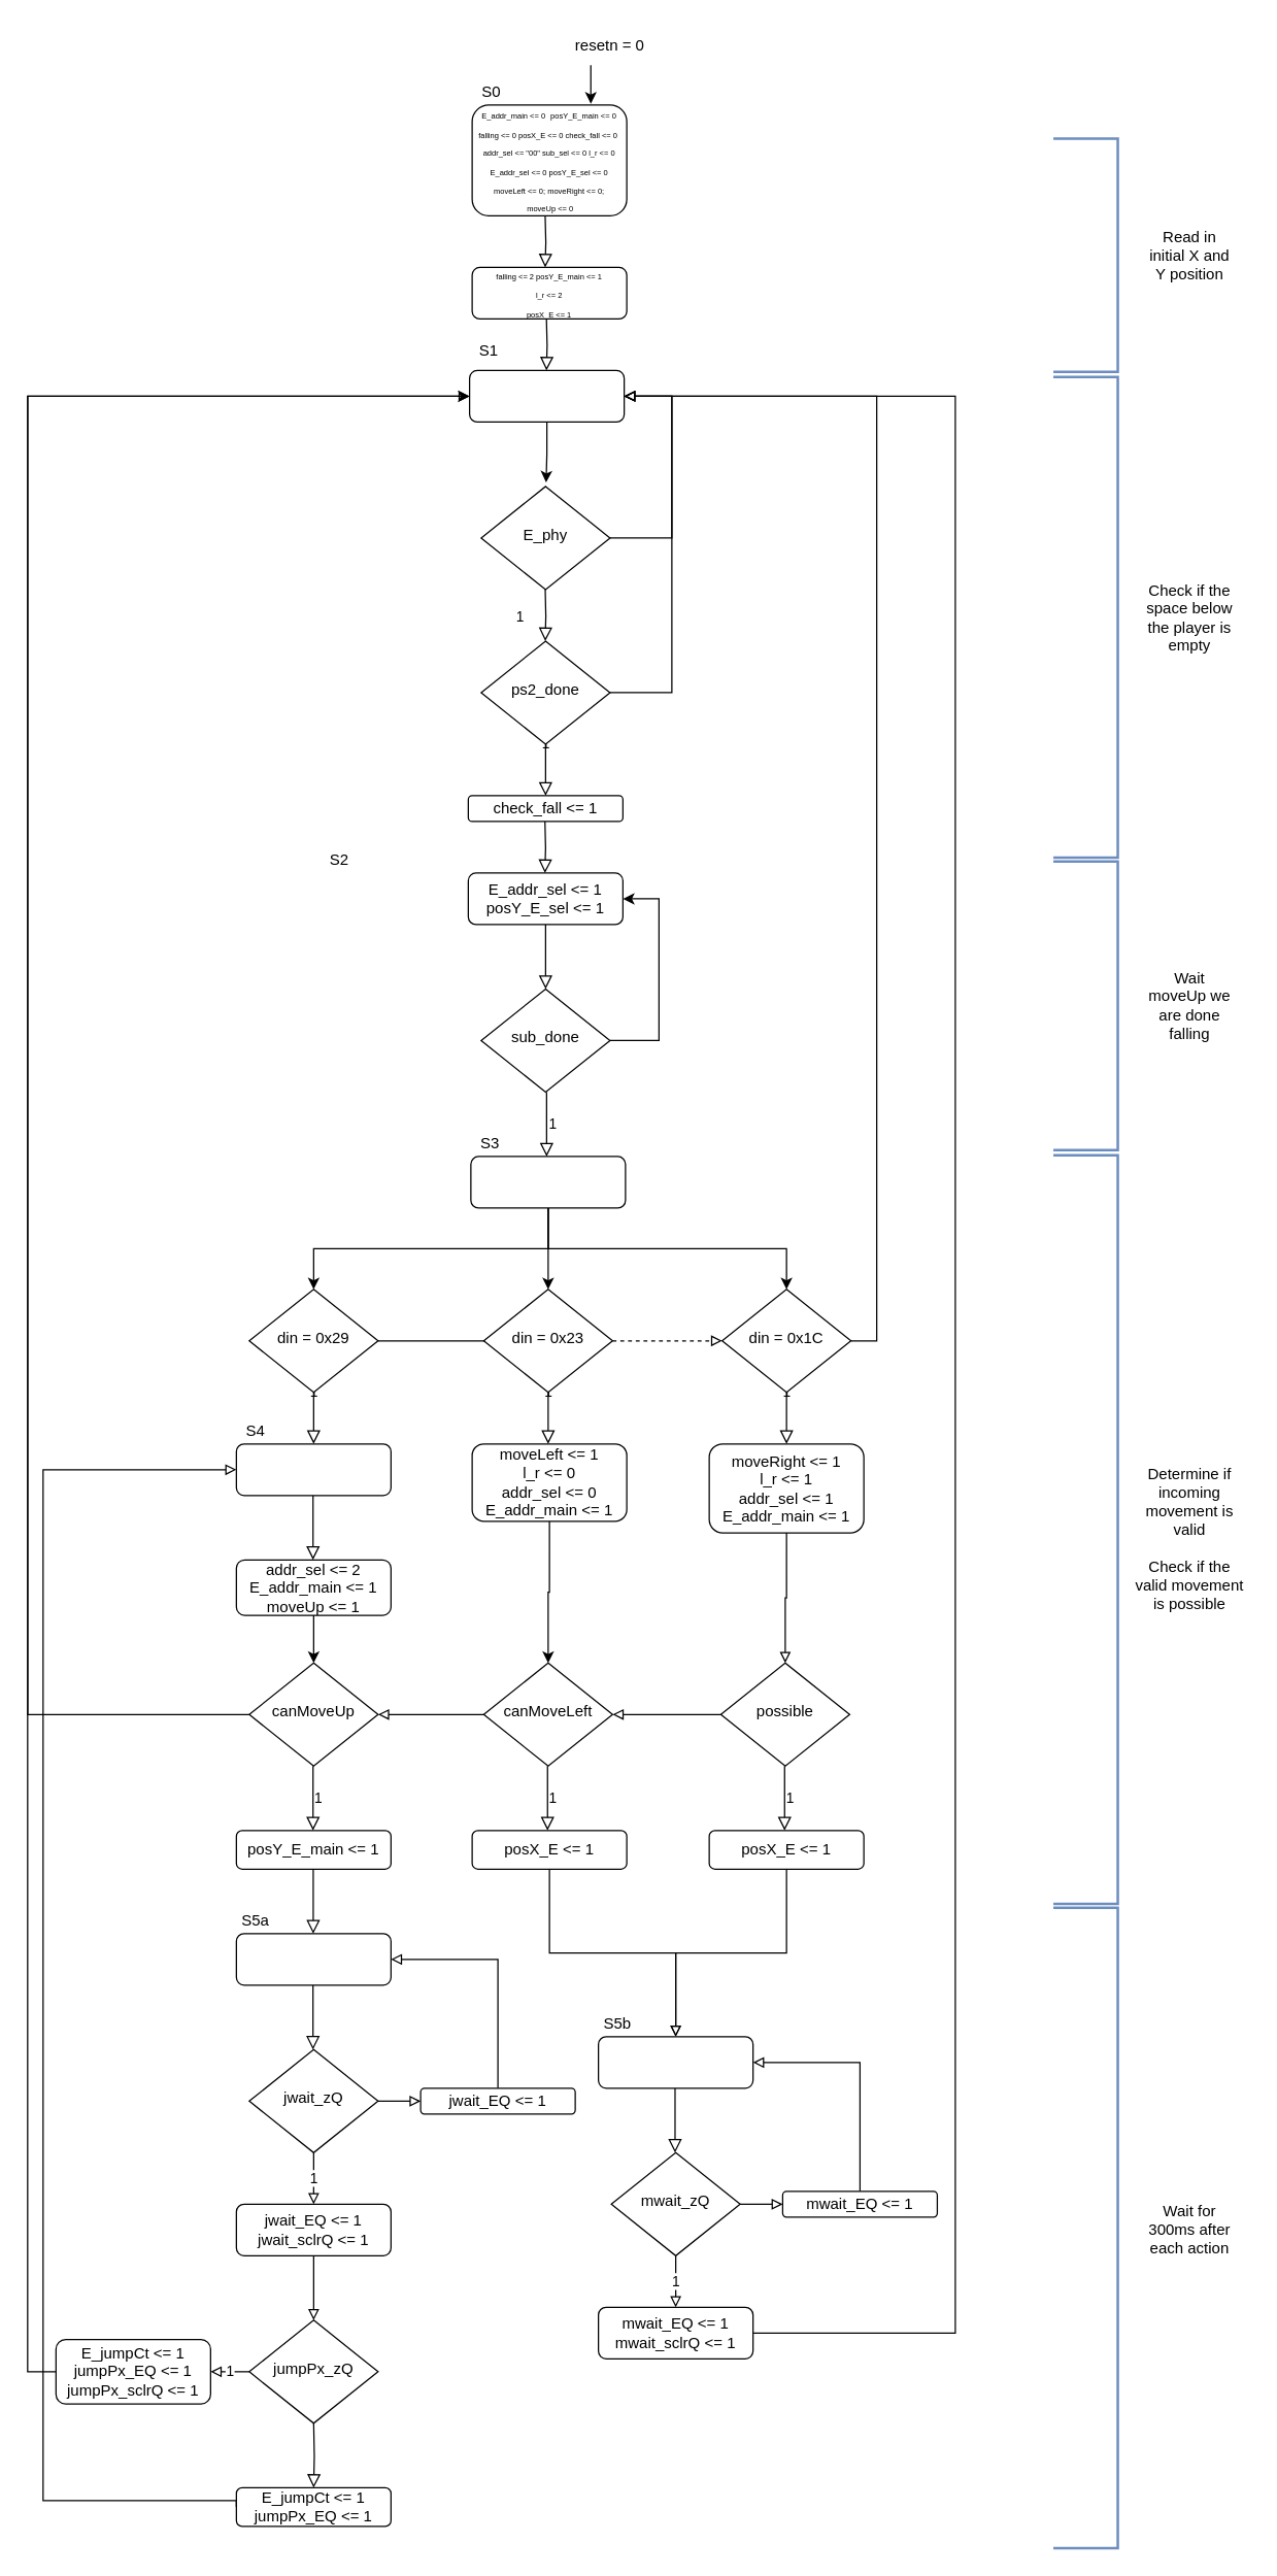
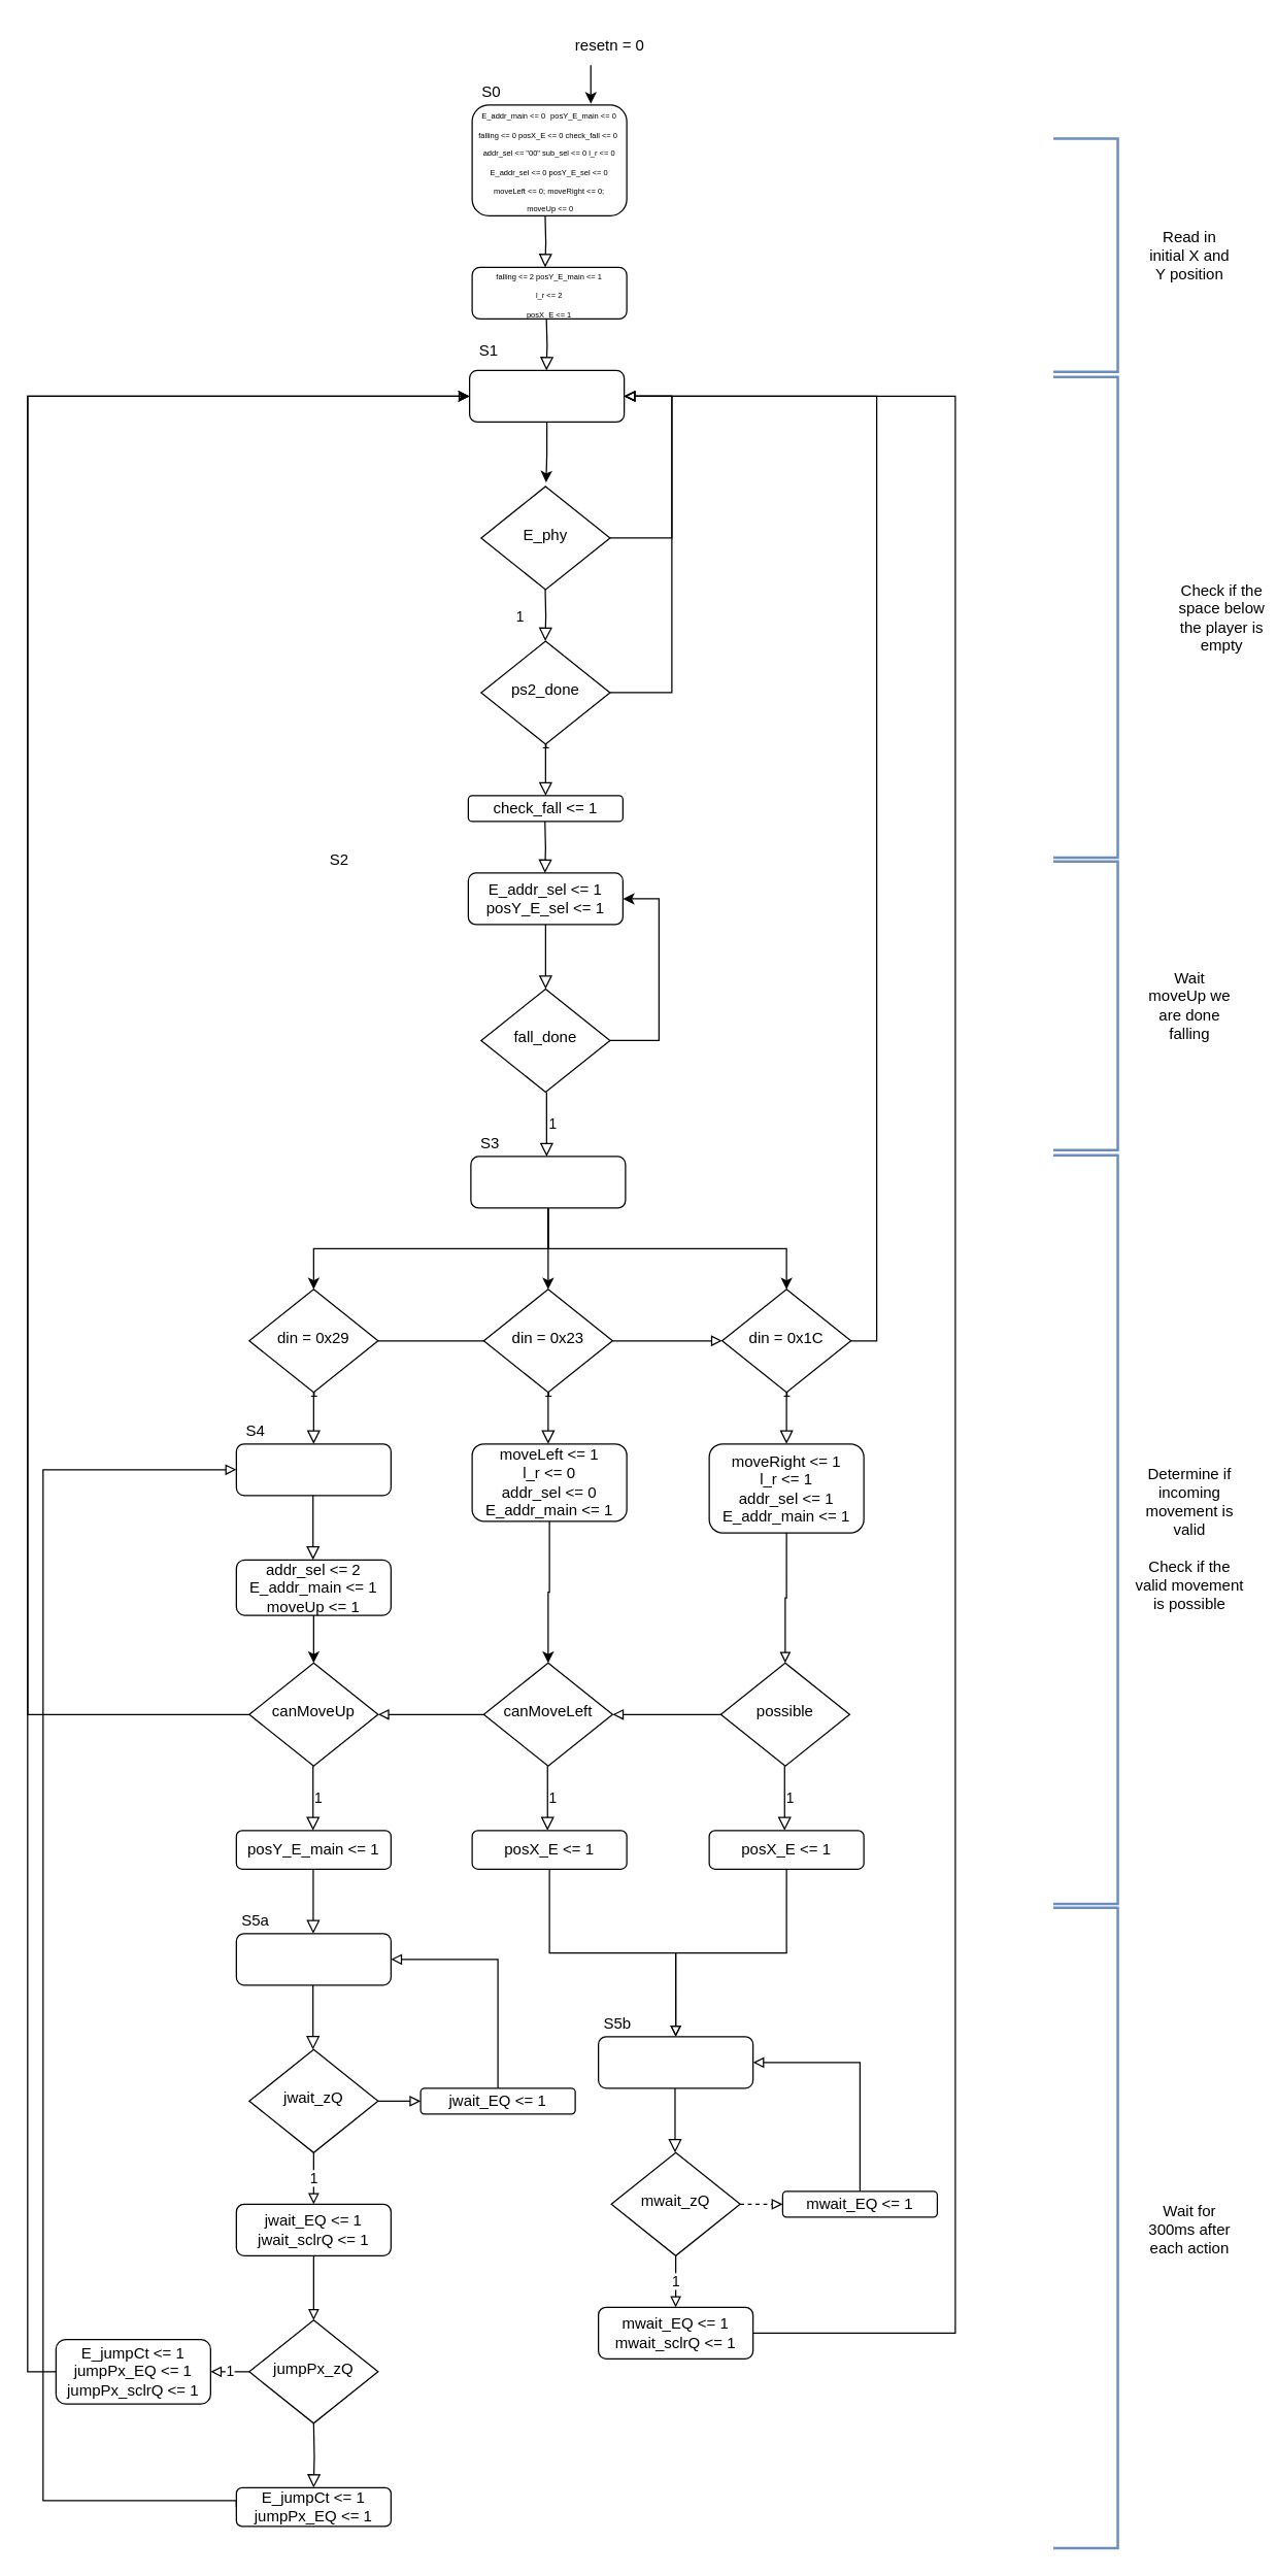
- <mxCell id="94" value="Check if the space below the player is empty" style="text;html=1;strokeColor=none;fillColor=none;align=center;verticalAlign=middle;whiteSpace=wrap;rounded=0;" parent="1" vertex="1"><mxGeometry x="888" y="449.25" width="70" height="58.5" as="geometry" /></mxCell>
+ <mxCell id="94" value="Check if the space below the player is empty" style="text;html=1;strokeColor=none;fillColor=none;align=center;verticalAlign=middle;whiteSpace=wrap;rounded=0;" parent="1" vertex="1"><mxGeometry x="913" y="449.25" width="70" height="58.5" as="geometry" /></mxCell>
- <mxCell id="12" value="sub_done" style="rhombus;whiteSpace=wrap;html=1;shadow=0;fontFamily=Helvetica;fontSize=12;align=center;strokeWidth=1;spacing=6;spacingTop=-4;" parent="1" vertex="1"><mxGeometry x="372.91" y="767" width="100" height="80" as="geometry" /></mxCell>
+ <mxCell id="12" value="fall_done" style="rhombus;whiteSpace=wrap;html=1;shadow=0;fontFamily=Helvetica;fontSize=12;align=center;strokeWidth=1;spacing=6;spacingTop=-4;" parent="1" vertex="1"><mxGeometry x="372.91" y="767" width="100" height="80" as="geometry" /></mxCell>
- <mxCell id="22" style="edgeStyle=orthogonalEdgeStyle;rounded=0;orthogonalLoop=1;jettySize=auto;html=1;exitX=1;exitY=0.5;exitDx=0;exitDy=0;entryX=0;entryY=0.5;entryDx=0;entryDy=0;endArrow=block;endFill=0;dashed=1;" parent="1" source="23" target="20" edge="1"><mxGeometry relative="1" as="geometry" /></mxCell>
+ <mxCell id="22" style="edgeStyle=orthogonalEdgeStyle;rounded=0;orthogonalLoop=1;jettySize=auto;html=1;exitX=1;exitY=0.5;exitDx=0;exitDy=0;entryX=0;entryY=0.5;entryDx=0;entryDy=0;endArrow=block;endFill=0;" parent="1" source="23" target="20" edge="1"><mxGeometry relative="1" as="geometry" /></mxCell>
- <mxCell id="71" style="edgeStyle=orthogonalEdgeStyle;rounded=0;orthogonalLoop=1;jettySize=auto;html=1;exitX=1;exitY=0.5;exitDx=0;exitDy=0;entryX=0;entryY=0.5;entryDx=0;entryDy=0;endArrow=block;endFill=0;" parent="1" source="73" target="75" edge="1"><mxGeometry relative="1" as="geometry" /></mxCell>
+ <mxCell id="71" style="edgeStyle=orthogonalEdgeStyle;rounded=0;orthogonalLoop=1;jettySize=auto;html=1;exitX=1;exitY=0.5;exitDx=0;exitDy=0;entryX=0;entryY=0.5;entryDx=0;entryDy=0;endArrow=block;endFill=0;dashed=1;" parent="1" source="73" target="75" edge="1"><mxGeometry relative="1" as="geometry" /></mxCell>
